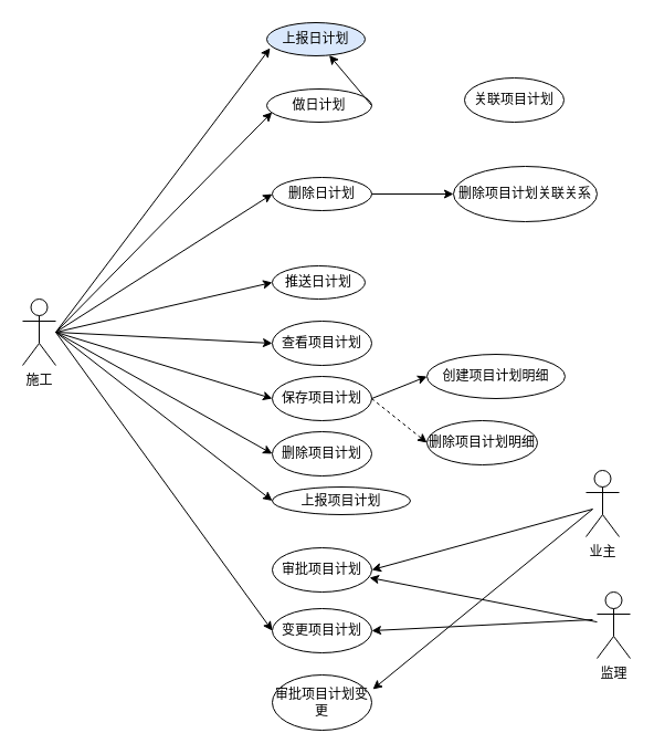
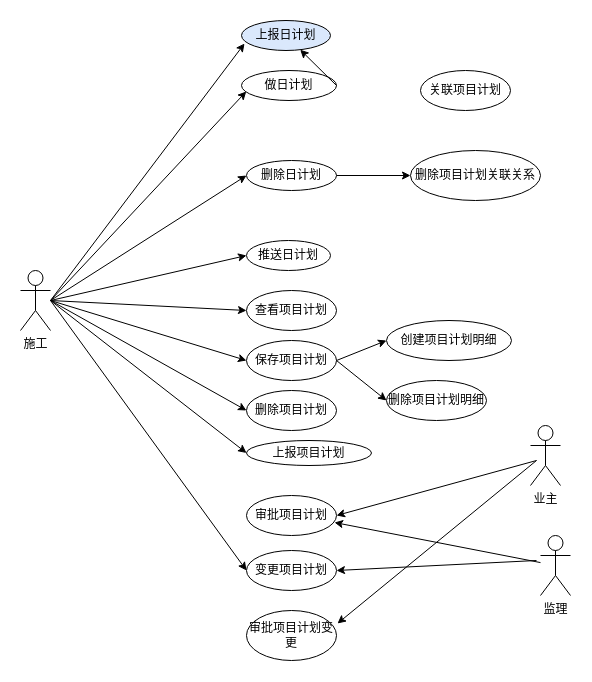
- <mxCell id="2" value="做日计划" style="ellipse;whiteSpace=wrap;html=1;" vertex="1" parent="1"><mxGeometry x="241" y="80" width="95" height="30" as="geometry" /></mxCell>
+ <mxCell id="2" value="做日计划" style="ellipse;whiteSpace=wrap;html=1;" vertex="1" parent="1"><mxGeometry x="241" y="70" width="95" height="30" as="geometry" /></mxCell>
- <mxCell id="20" value="" style="endArrow=classic;html=1;rounded=0;exitX=1;exitY=0.5;exitDx=0;exitDy=0;entryX=0;entryY=0.5;entryDx=0;entryDy=0;dashed=1;" edge="1" parent="1" source="7" target="14"><mxGeometry width="50" height="50" relative="1" as="geometry"><mxPoint x="426" y="600" as="sourcePoint" /><mxPoint x="476" y="550" as="targetPoint" /></mxGeometry></mxCell>
+ <mxCell id="20" value="" style="endArrow=classic;html=1;rounded=0;exitX=1;exitY=0.5;exitDx=0;exitDy=0;entryX=0;entryY=0.5;entryDx=0;entryDy=0;" edge="1" parent="1" source="7" target="14"><mxGeometry width="50" height="50" relative="1" as="geometry"><mxPoint x="426" y="600" as="sourcePoint" /><mxPoint x="476" y="550" as="targetPoint" /></mxGeometry></mxCell>
